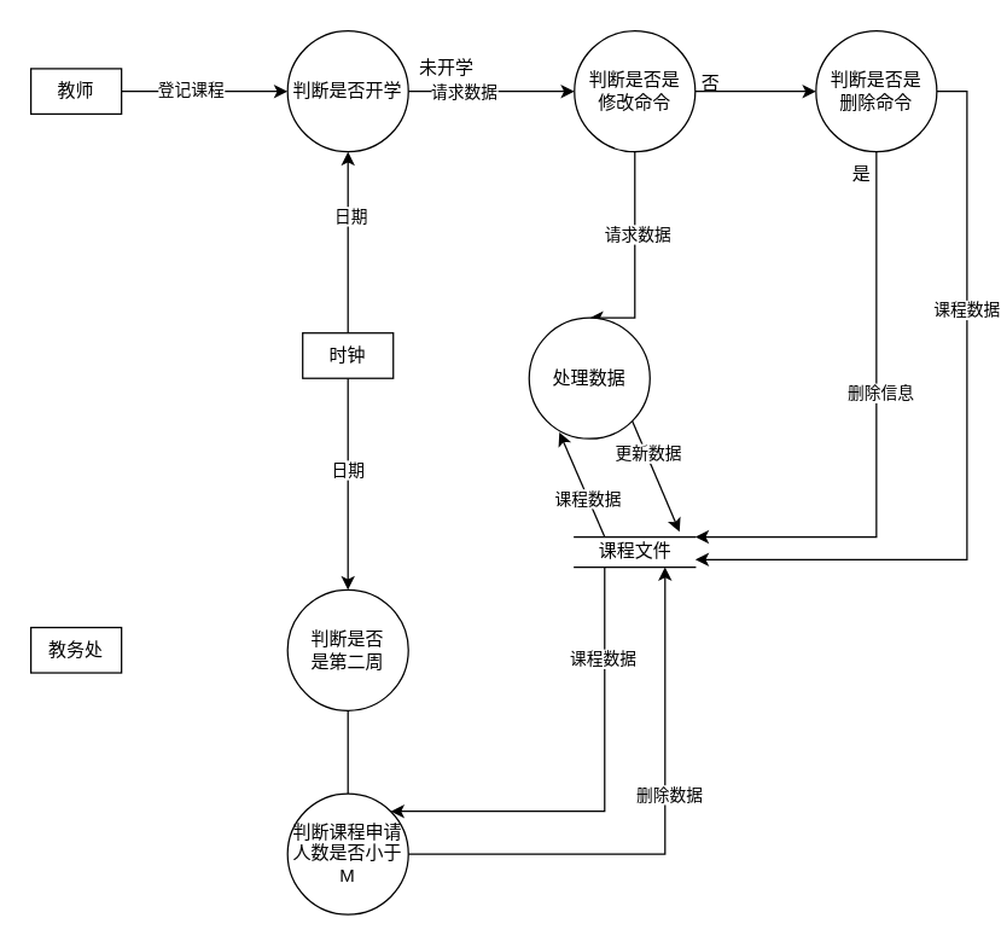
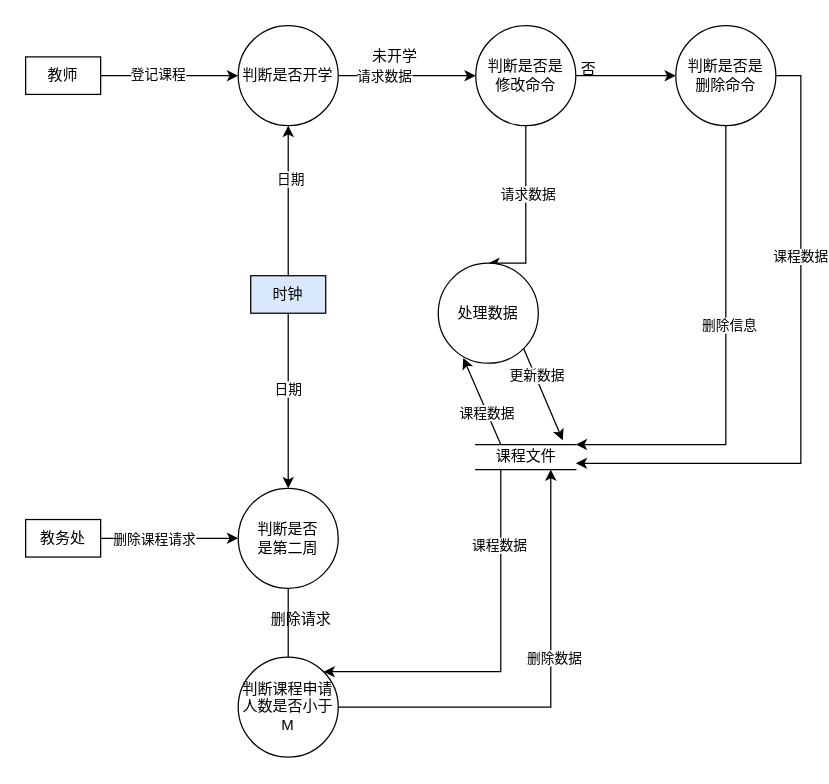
- <mxCell id="17" value="未开学" style="text;html=1;align=center;verticalAlign=middle;resizable=0;points=[];autosize=1;strokeColor=none;fillColor=none;" vertex="1" parent="1"><mxGeometry x="270" y="35" width="50" height="20" as="geometry" /></mxCell>
+ <mxCell id="17" value="未开学" style="text;html=1;align=center;verticalAlign=middle;resizable=0;points=[];autosize=1;strokeColor=none;fillColor=none;" vertex="1" parent="1"><mxGeometry x="290" y="35" width="50" height="20" as="geometry" /></mxCell>
- <mxCell id="32" value="是" style="text;html=1;align=center;verticalAlign=middle;resizable=0;points=[];autosize=1;strokeColor=none;fillColor=none;" vertex="1" parent="1"><mxGeometry x="555" y="105" width="30" height="20" as="geometry" /></mxCell>
- <mxCell id="12" value="时钟" style="rounded=0;whiteSpace=wrap;html=1;" vertex="1" parent="1"><mxGeometry x="200" y="220" width="60" height="30" as="geometry" /></mxCell>
+ <mxCell id="12" value="时钟" style="rounded=0;whiteSpace=wrap;html=1;fillColor=#dae8fc;" vertex="1" parent="1"><mxGeometry x="200" y="220" width="60" height="30" as="geometry" /></mxCell>
+ <mxCell id="33" style="edgeStyle=orthogonalEdgeStyle;rounded=0;orthogonalLoop=1;jettySize=auto;html=1;exitX=1;exitY=0.5;exitDx=0;exitDy=0;entryX=0;entryY=0.5;entryDx=0;entryDy=0;" edge="1" parent="1" source="35" target="37"><mxGeometry relative="1" as="geometry" /></mxCell>
+ <mxCell id="34" value="删除课程请求" style="edgeLabel;html=1;align=center;verticalAlign=middle;resizable=0;points=[];" vertex="1" connectable="0" parent="33"><mxGeometry x="-0.24" relative="1" as="geometry"><mxPoint as="offset" /></mxGeometry></mxCell>
+ <mxCell id="41" value="删除请求" style="text;html=1;align=center;verticalAlign=middle;resizable=0;points=[];autosize=1;strokeColor=none;fillColor=none;" vertex="1" parent="1"><mxGeometry x="210" y="485" width="60" height="20" as="geometry" /></mxCell>
